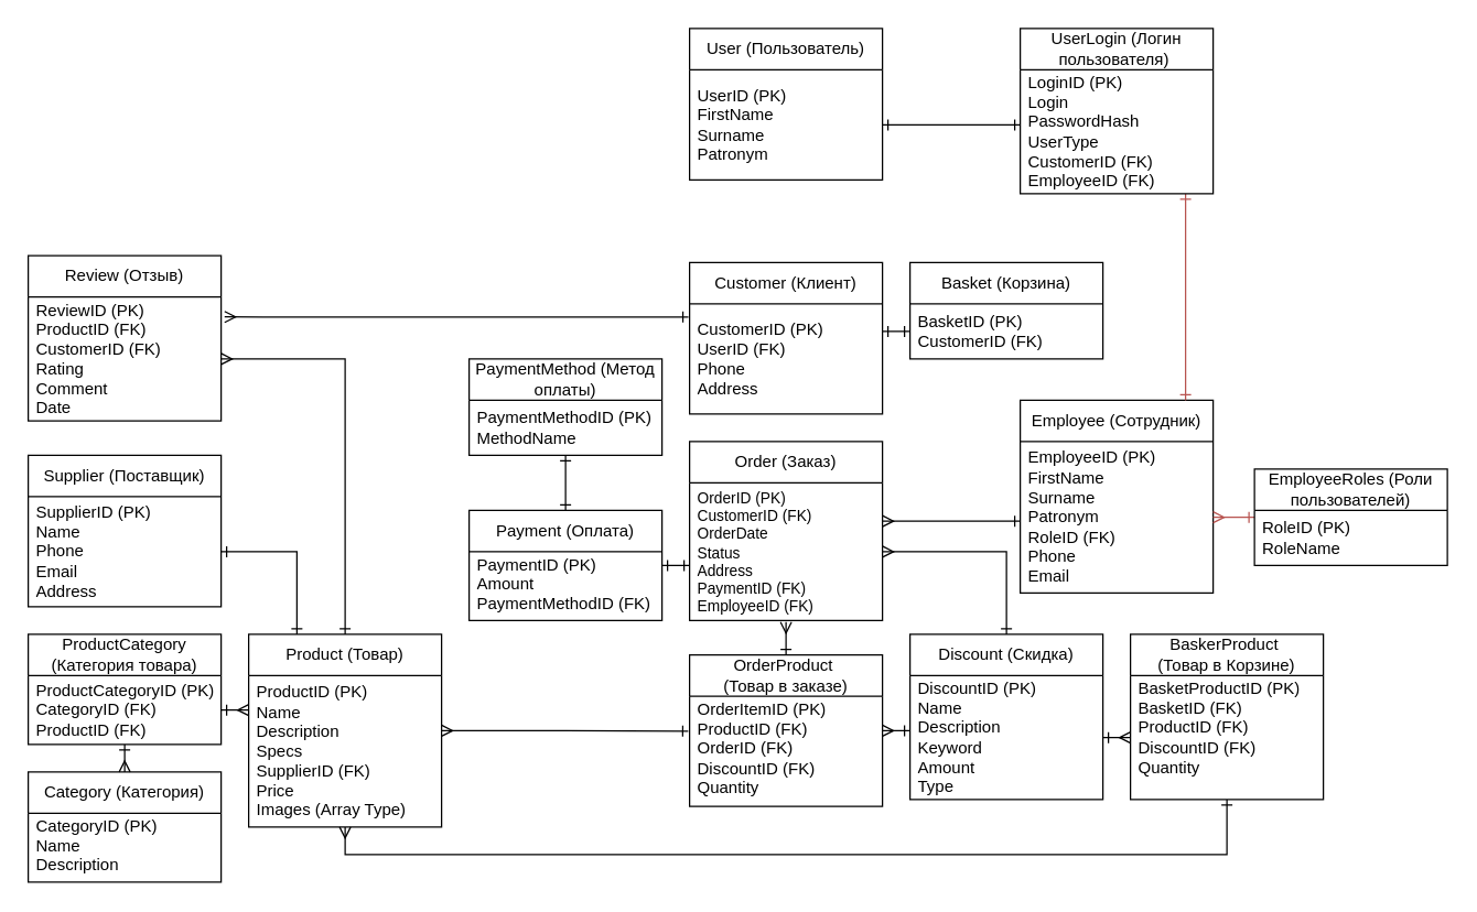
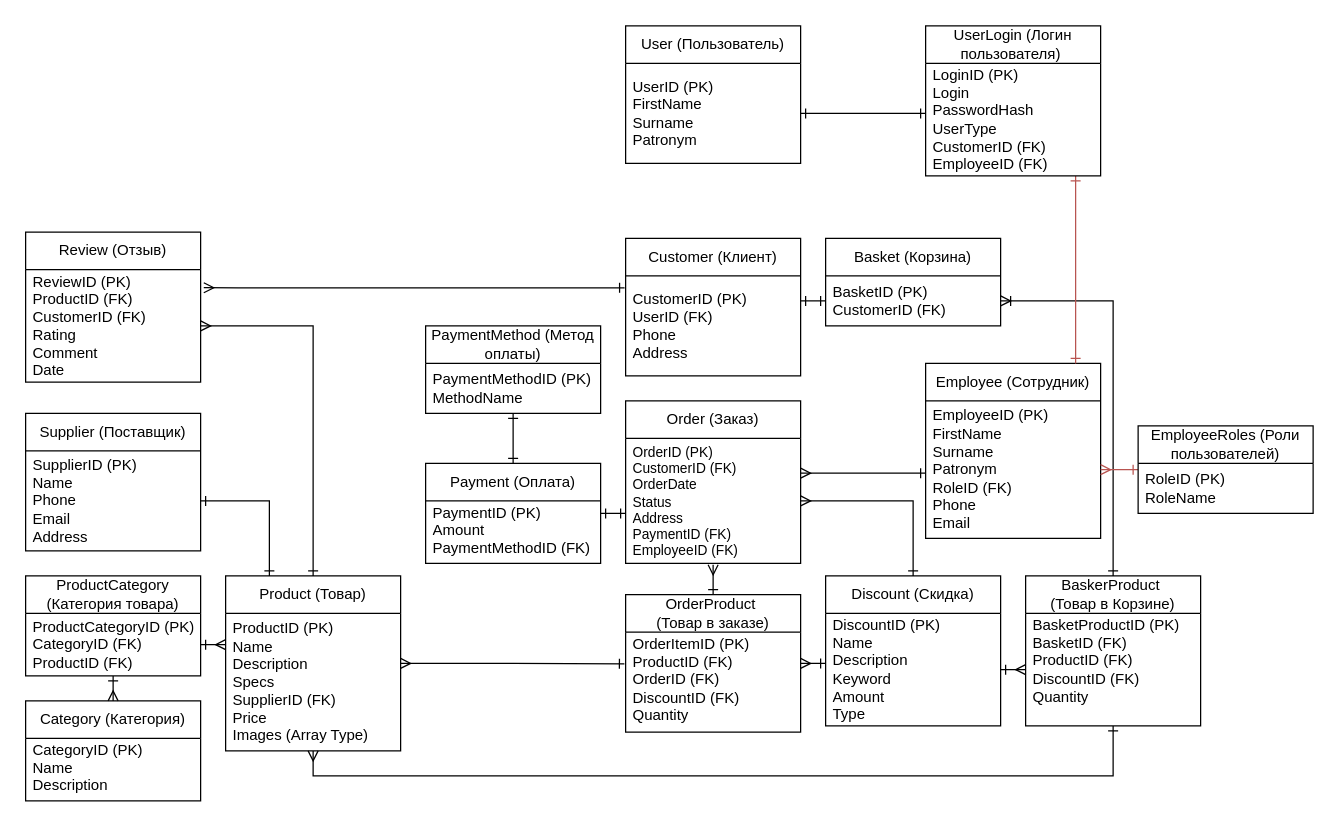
+ <mxCell id="29" style="edgeStyle=orthogonalEdgeStyle;rounded=0;orthogonalLoop=1;jettySize=auto;html=1;entryX=0.5;entryY=0;entryDx=0;entryDy=0;startArrow=ERoneToMany;startFill=0;endArrow=ERone;endFill=0;" parent="1" source="30" target="33" edge="1"><mxGeometry relative="1" as="geometry"><Array as="points"><mxPoint x="890" y="240" /></Array></mxGeometry></mxCell>
